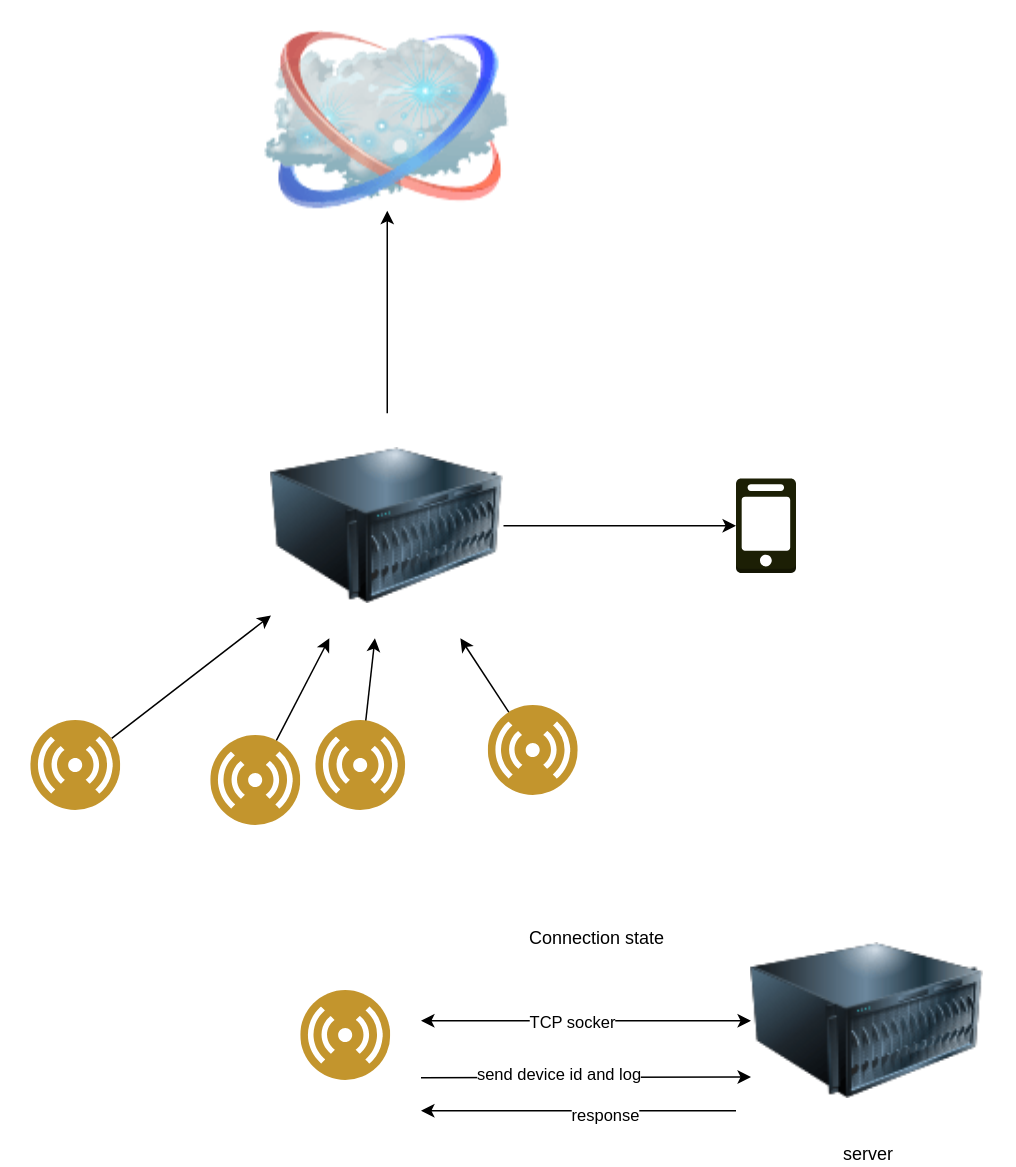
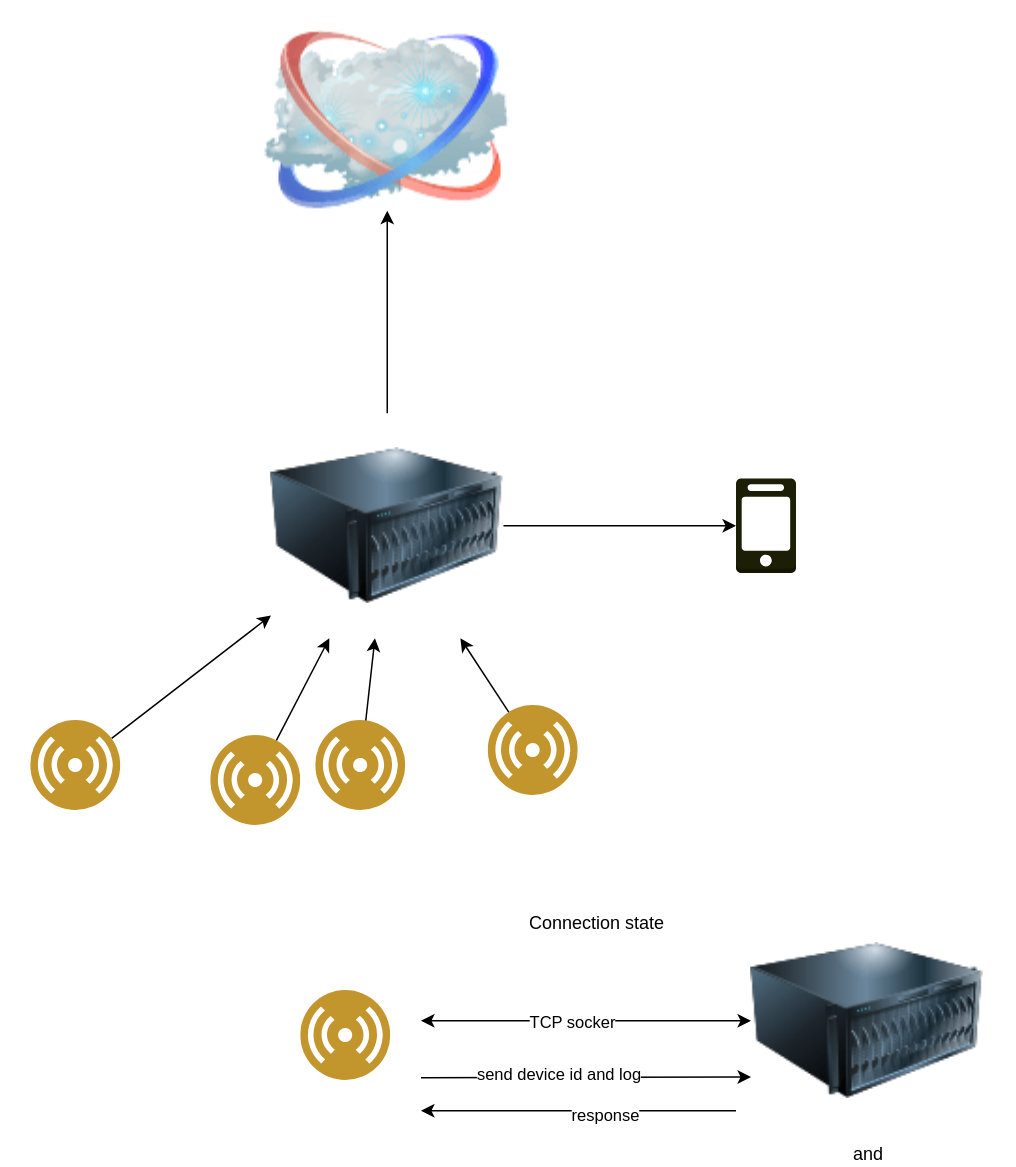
- <mxCell id="23" value="Connection state" style="text;html=1;strokeColor=none;fillColor=none;align=center;verticalAlign=middle;whiteSpace=wrap;overflow=hidden;" vertex="1" parent="1"><mxGeometry x="320" y="615" width="155" height="20" as="geometry" /></mxCell>
+ <mxCell id="23" value="Connection state" style="text;html=1;strokeColor=none;fillColor=none;align=center;verticalAlign=middle;whiteSpace=wrap;overflow=hidden;" vertex="1" parent="1"><mxGeometry x="320" y="605" width="155" height="20" as="geometry" /></mxCell>
- <mxCell id="15" value="server" style="image;html=1;image=img/lib/clip_art/computers/Server_128x128.png" vertex="1" parent="1"><mxGeometry x="500" y="605" width="155" height="150" as="geometry" /></mxCell>
+ <mxCell id="15" value="and" style="image;html=1;image=img/lib/clip_art/computers/Server_128x128.png" vertex="1" parent="1"><mxGeometry x="500" y="605" width="155" height="150" as="geometry" /></mxCell>
